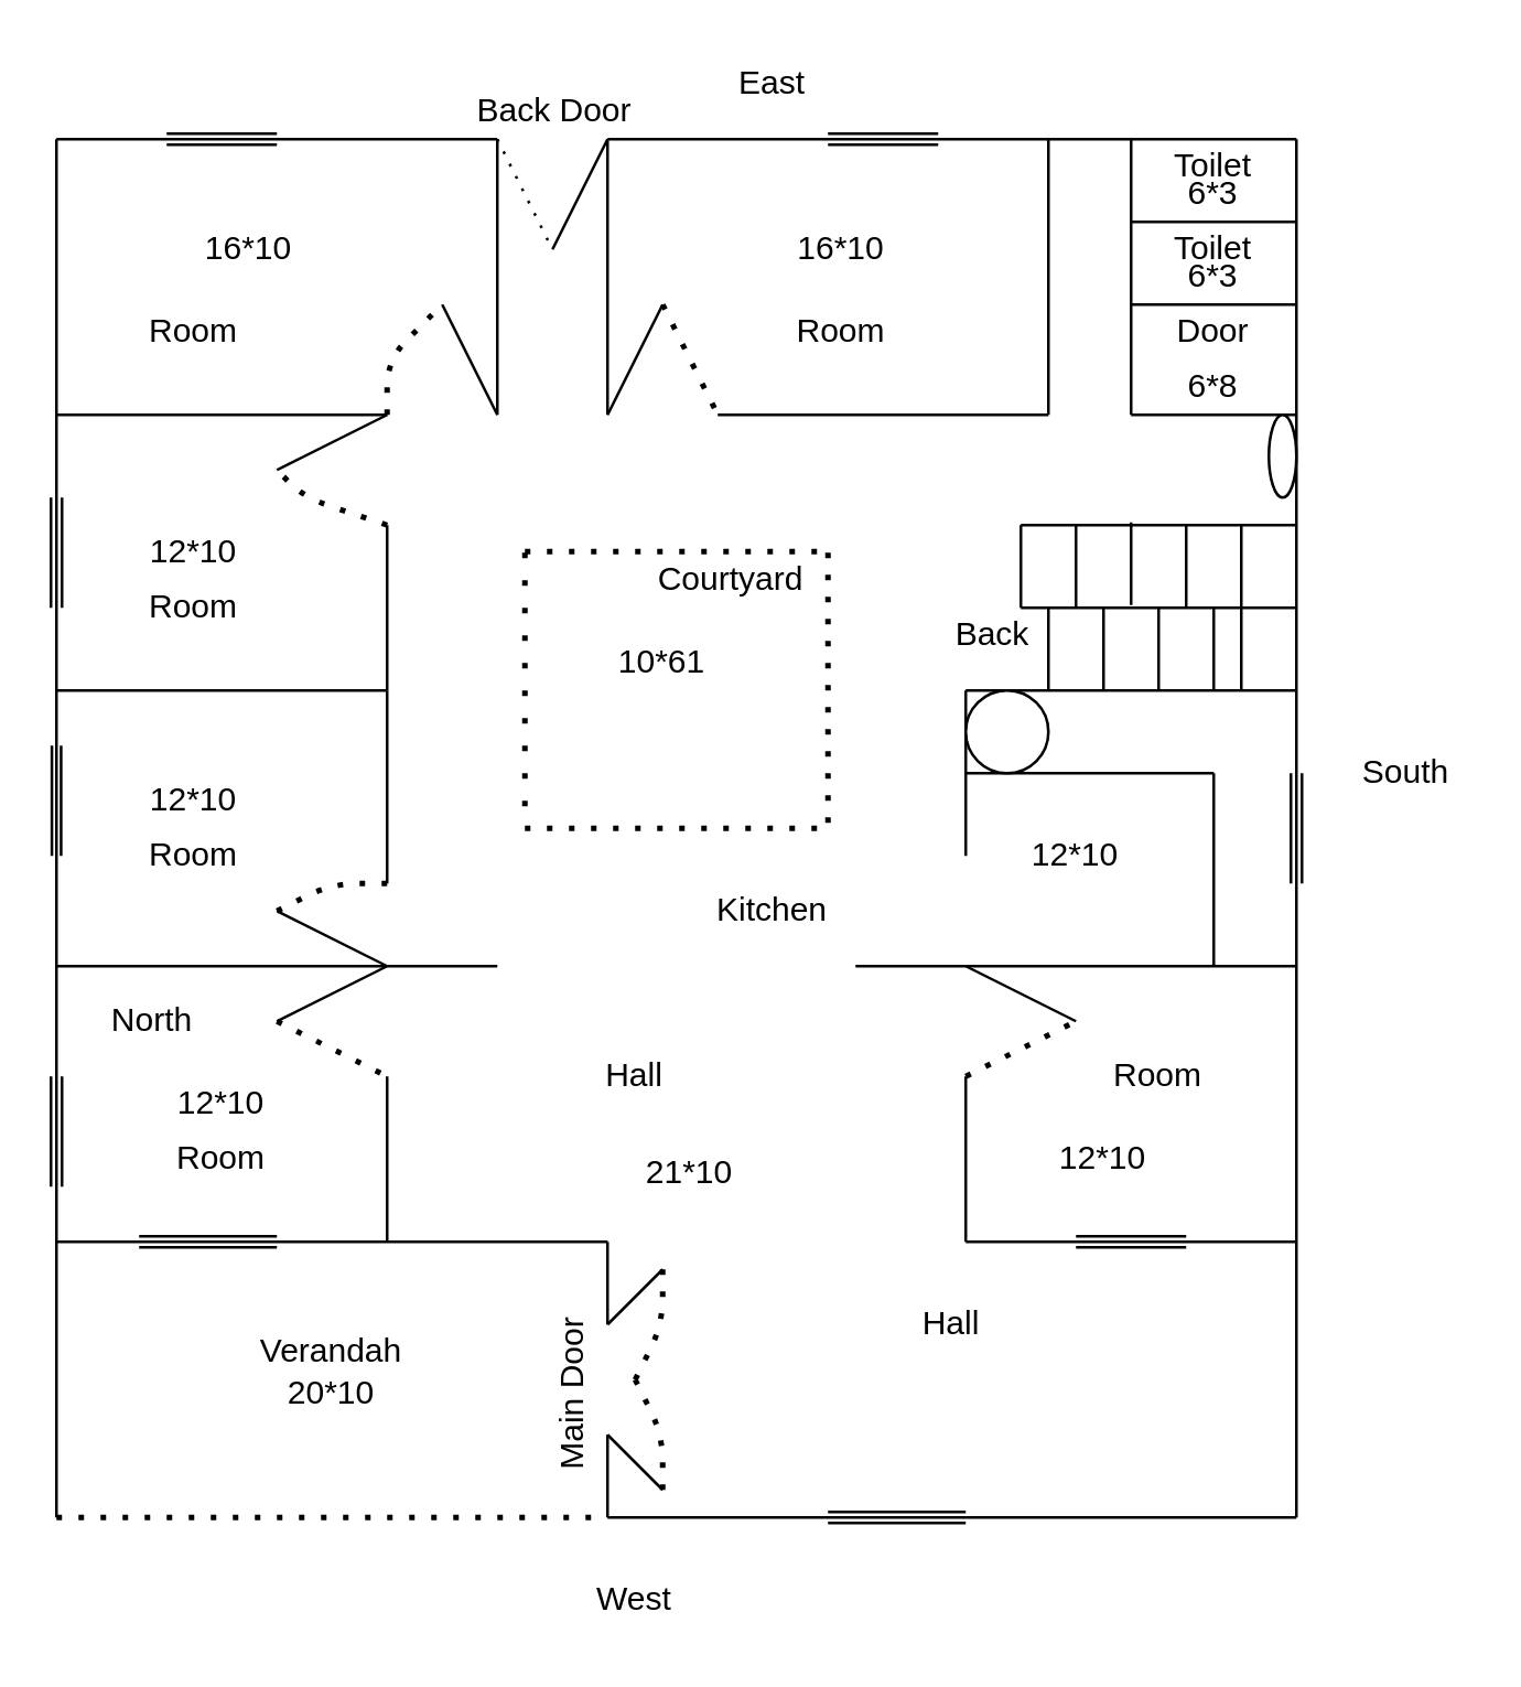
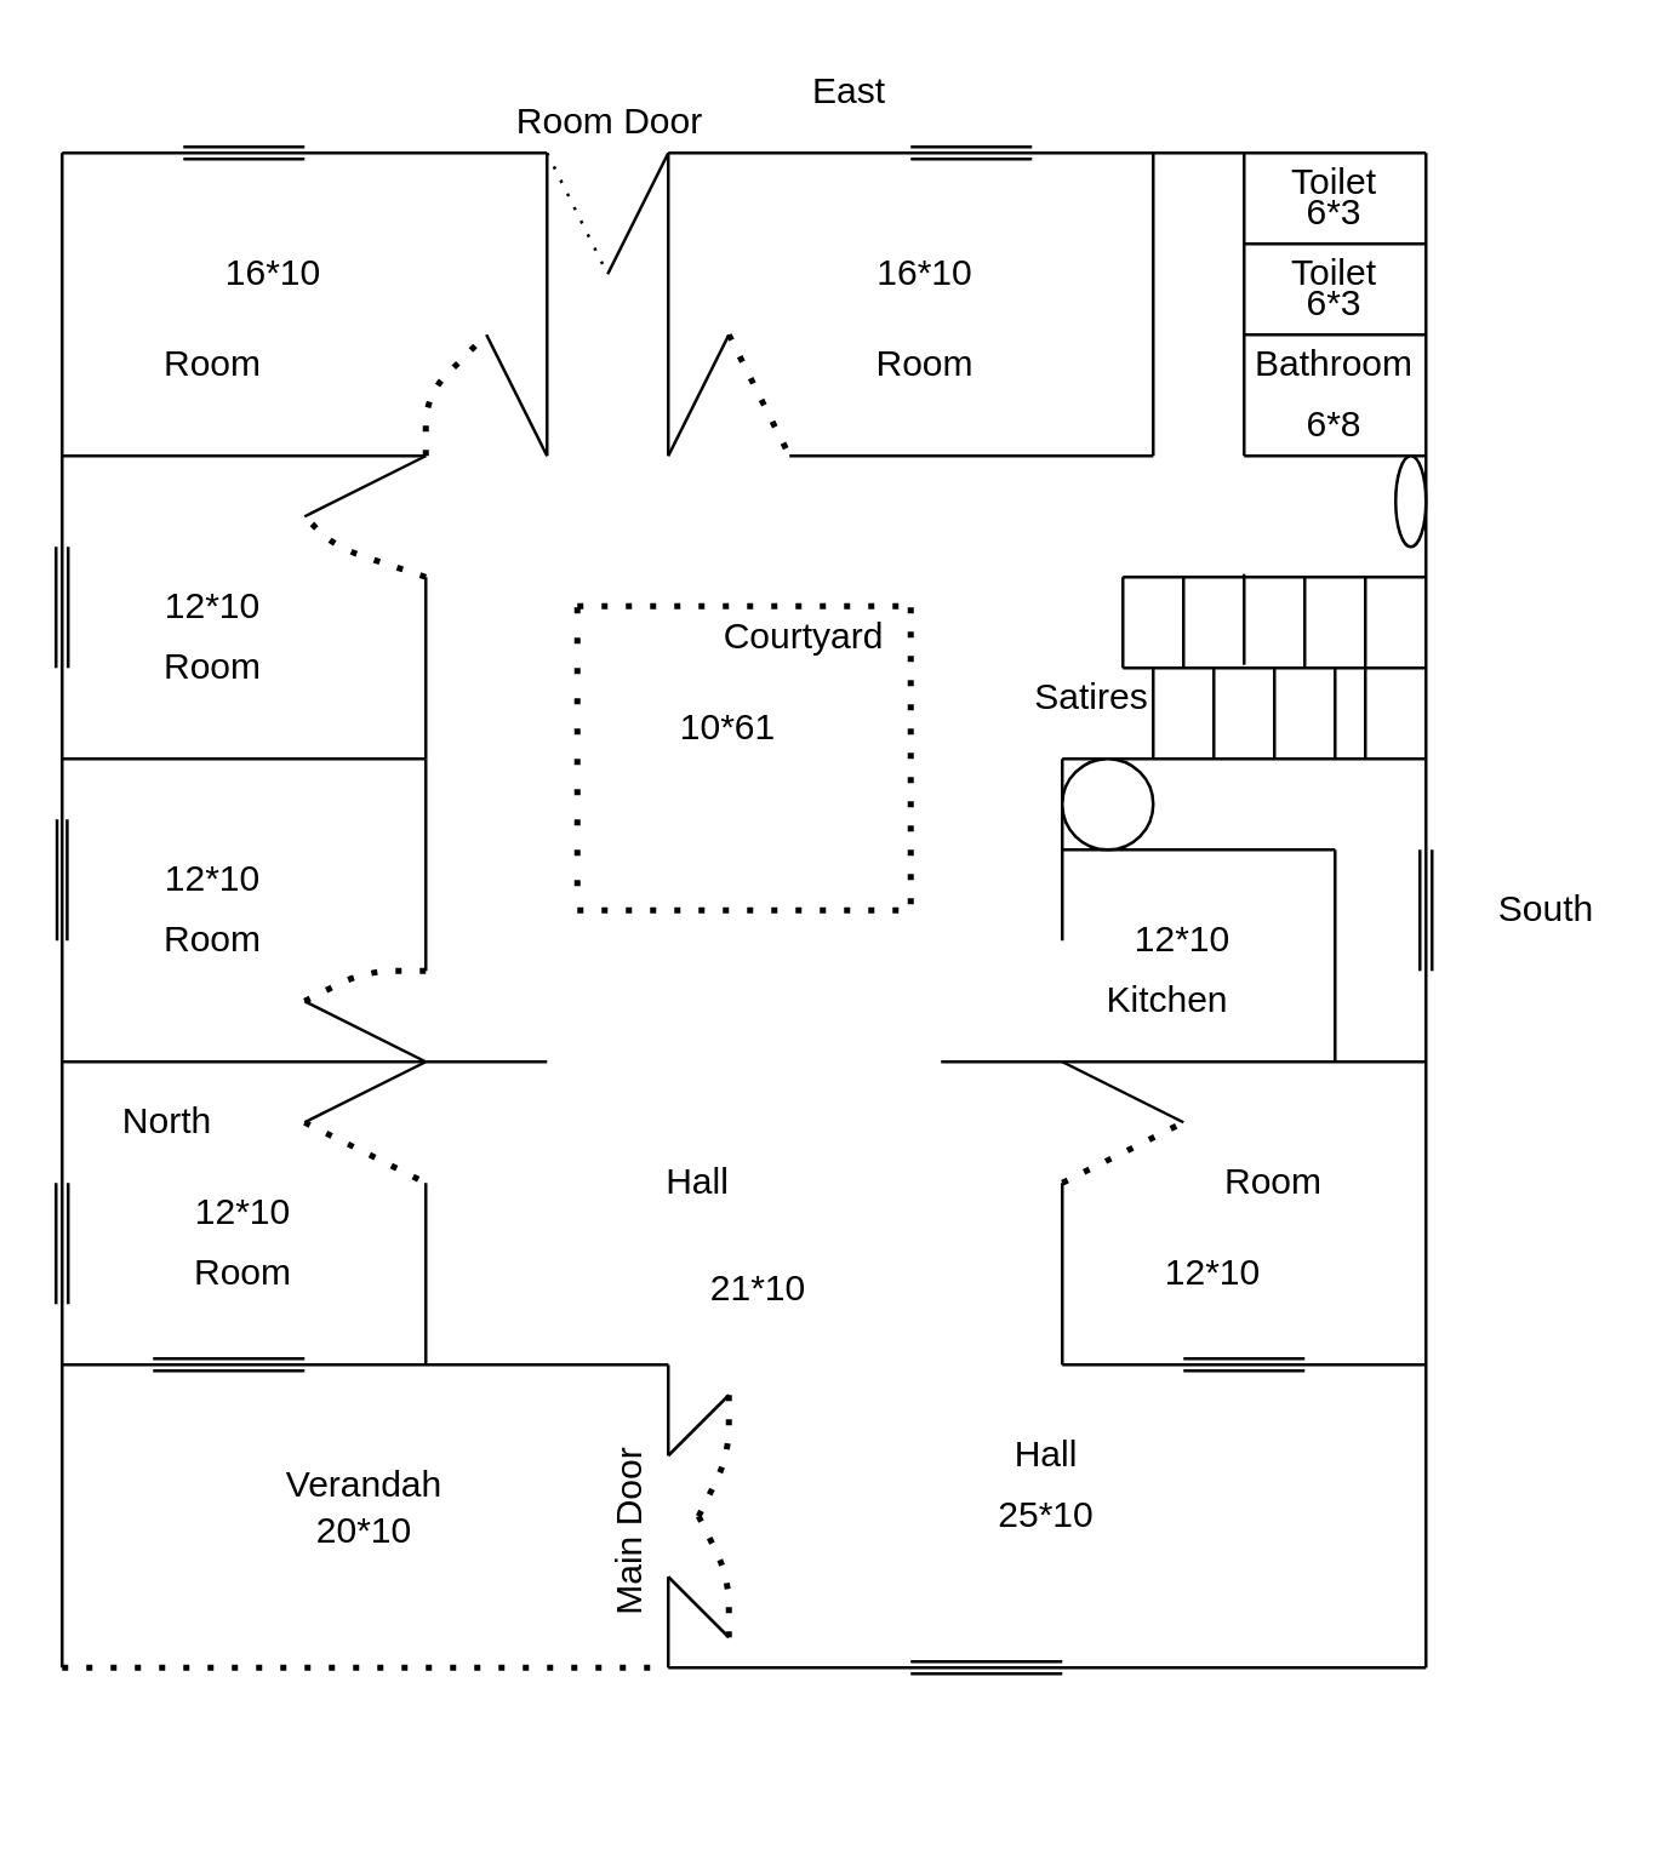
- <mxCell id="113" value="Back Door" style="text;html=1;strokeColor=none;fillColor=none;align=center;verticalAlign=middle;whiteSpace=wrap;" vertex="1" parent="1"><mxGeometry x="160.4" y="30" width="82" height="20" as="geometry" /></mxCell>
+ <mxCell id="113" value="Room Door" style="text;html=1;strokeColor=none;fillColor=none;align=center;verticalAlign=middle;whiteSpace=wrap;" vertex="1" parent="1"><mxGeometry x="160.4" y="30" width="82" height="20" as="geometry" /></mxCell>
- <mxCell id="95" value="Door" style="text;html=1;strokeColor=none;fillColor=none;align=center;verticalAlign=middle;whiteSpace=wrap;" vertex="1" parent="1"><mxGeometry x="420" y="110" width="40" height="20" as="geometry" /></mxCell>
+ <mxCell id="95" value="Bathroom" style="text;html=1;strokeColor=none;fillColor=none;align=center;verticalAlign=middle;whiteSpace=wrap;" vertex="1" parent="1"><mxGeometry x="420" y="110" width="40" height="20" as="geometry" /></mxCell>
- <mxCell id="108" value="Back" style="text;html=1;strokeColor=none;fillColor=none;align=center;verticalAlign=middle;whiteSpace=wrap;" vertex="1" parent="1"><mxGeometry x="340" y="220" width="40" height="20" as="geometry" /></mxCell>
+ <mxCell id="108" value="Satires" style="text;html=1;strokeColor=none;fillColor=none;align=center;verticalAlign=middle;whiteSpace=wrap;" vertex="1" parent="1"><mxGeometry x="340" y="220" width="40" height="20" as="geometry" /></mxCell>
- <mxCell id="91" value="South" style="text;html=1;strokeColor=none;fillColor=none;align=center;verticalAlign=middle;whiteSpace=wrap;" vertex="1" parent="1"><mxGeometry x="490" y="270" width="40" height="20" as="geometry" /></mxCell>
+ <mxCell id="91" value="South" style="text;html=1;strokeColor=none;fillColor=none;align=center;verticalAlign=middle;whiteSpace=wrap;" vertex="1" parent="1"><mxGeometry x="490" y="290" width="40" height="20" as="geometry" /></mxCell>
- <mxCell id="107" value="Kitchen" style="text;html=1;strokeColor=none;fillColor=none;align=center;verticalAlign=middle;whiteSpace=wrap;" vertex="1" parent="1"><mxGeometry x="260" y="320" width="40" height="20" as="geometry" /></mxCell>
+ <mxCell id="107" value="Kitchen" style="text;html=1;strokeColor=none;fillColor=none;align=center;verticalAlign=middle;whiteSpace=wrap;" vertex="1" parent="1"><mxGeometry x="365" y="320" width="40" height="20" as="geometry" /></mxCell>
+ <mxCell id="87" value="25*10" style="text;html=1;strokeColor=none;fillColor=none;align=center;verticalAlign=middle;whiteSpace=wrap;" vertex="1" parent="1"><mxGeometry x="325" y="490" width="40" height="20" as="geometry" /></mxCell>
- <mxCell id="90" value="West" style="text;html=1;strokeColor=none;fillColor=none;align=center;verticalAlign=middle;whiteSpace=wrap;" vertex="1" parent="1"><mxGeometry x="210" y="570" width="40" height="20" as="geometry" /></mxCell>
